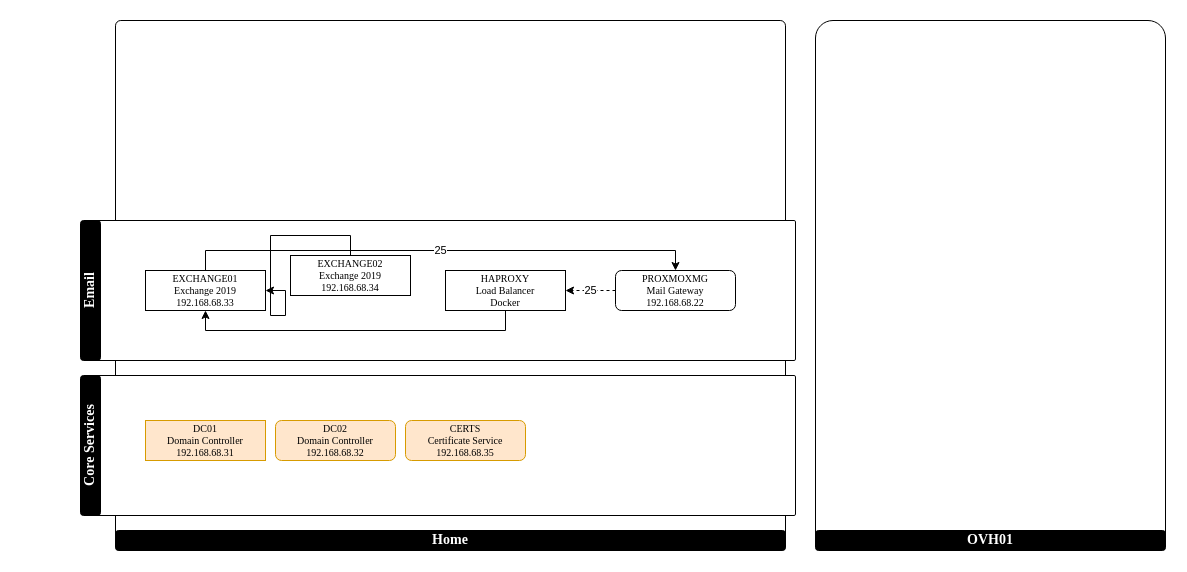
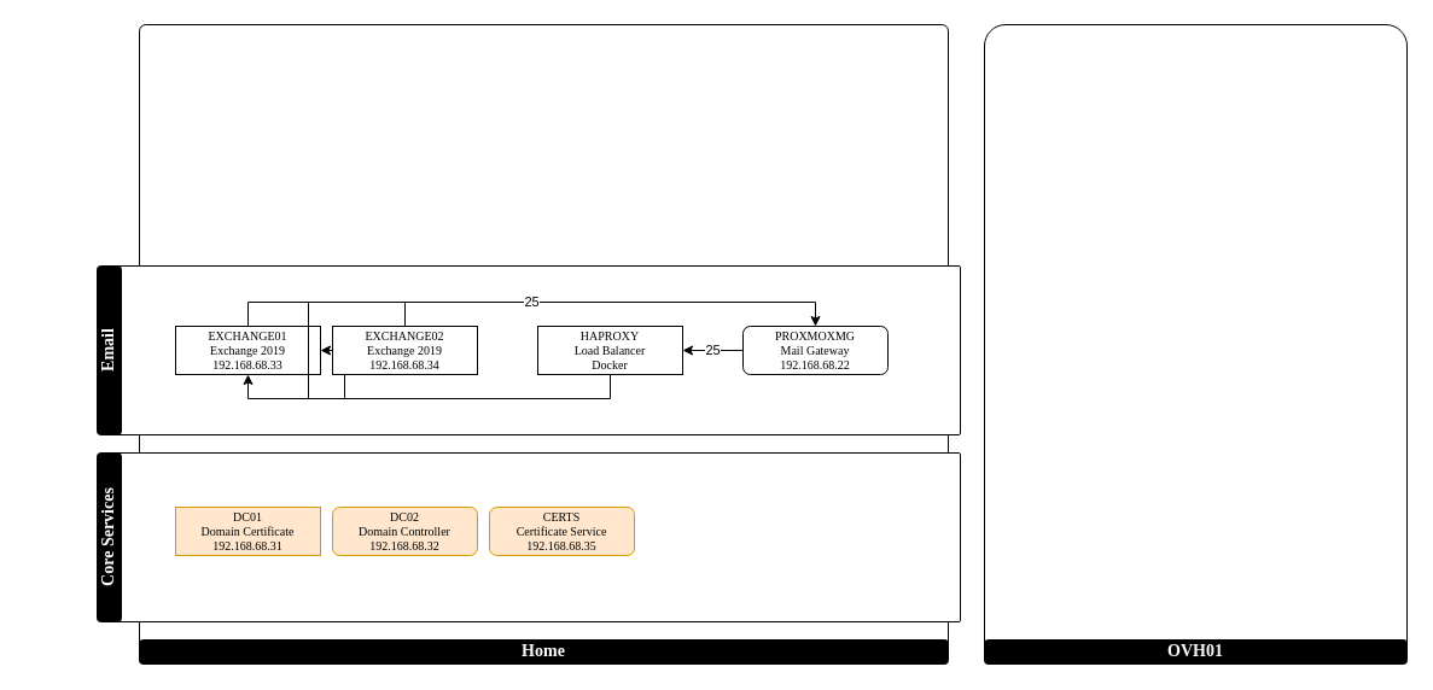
- <mxCell id="18" value="&lt;div&gt;EXCHANGE02&lt;/div&gt;&lt;div&gt;Exchange 2019&lt;br&gt;&lt;/div&gt;&lt;div&gt;192.168.68.34&lt;br&gt;&lt;/div&gt;" style="rounded=0;whiteSpace=wrap;html=1;fontFamily=Lucida Console;fontSize=10;" vertex="1" parent="12"><mxGeometry x="210" y="35" width="120" height="40" as="geometry" /></mxCell>
+ <mxCell id="18" value="&lt;div&gt;EXCHANGE02&lt;/div&gt;&lt;div&gt;Exchange 2019&lt;br&gt;&lt;/div&gt;&lt;div&gt;192.168.68.34&lt;br&gt;&lt;/div&gt;" style="rounded=0;whiteSpace=wrap;html=1;fontFamily=Lucida Console;fontSize=10;" vertex="1" parent="12"><mxGeometry x="195" y="50" width="120" height="40" as="geometry" /></mxCell>
- <mxCell id="19" value="25" style="edgeStyle=orthogonalEdgeStyle;rounded=0;orthogonalLoop=1;jettySize=auto;html=1;exitX=0;exitY=0.5;exitDx=0;exitDy=0;entryX=1;entryY=0.5;entryDx=0;entryDy=0;dashed=1;" edge="1" parent="12" source="20" target="22"><mxGeometry relative="1" as="geometry" /></mxCell>
+ <mxCell id="19" value="25" style="edgeStyle=orthogonalEdgeStyle;rounded=0;orthogonalLoop=1;jettySize=auto;html=1;exitX=0;exitY=0.5;exitDx=0;exitDy=0;entryX=1;entryY=0.5;entryDx=0;entryDy=0;" edge="1" parent="12" source="20" target="22"><mxGeometry relative="1" as="geometry" /></mxCell>
- <mxCell id="10" value="&lt;div&gt;DC01&lt;/div&gt;&lt;div&gt;Domain Controller&lt;/div&gt;&lt;div&gt;192.168.68.31&lt;br&gt;&lt;/div&gt;" style="rounded=0;whiteSpace=wrap;html=1;fillColor=#ffe6cc;strokeColor=#d79b00;fontFamily=Lucida Console;fontSize=10;" vertex="1" parent="1"><mxGeometry x="145" y="420" width="120" height="40" as="geometry" /></mxCell>
+ <mxCell id="10" value="&lt;div&gt;DC01&lt;/div&gt;&lt;div&gt;Domain Certificate&lt;/div&gt;&lt;div&gt;192.168.68.31&lt;br&gt;&lt;/div&gt;" style="rounded=0;whiteSpace=wrap;html=1;fillColor=#ffe6cc;strokeColor=#d79b00;fontFamily=Lucida Console;fontSize=10;" vertex="1" parent="1"><mxGeometry x="145" y="420" width="120" height="40" as="geometry" /></mxCell>
